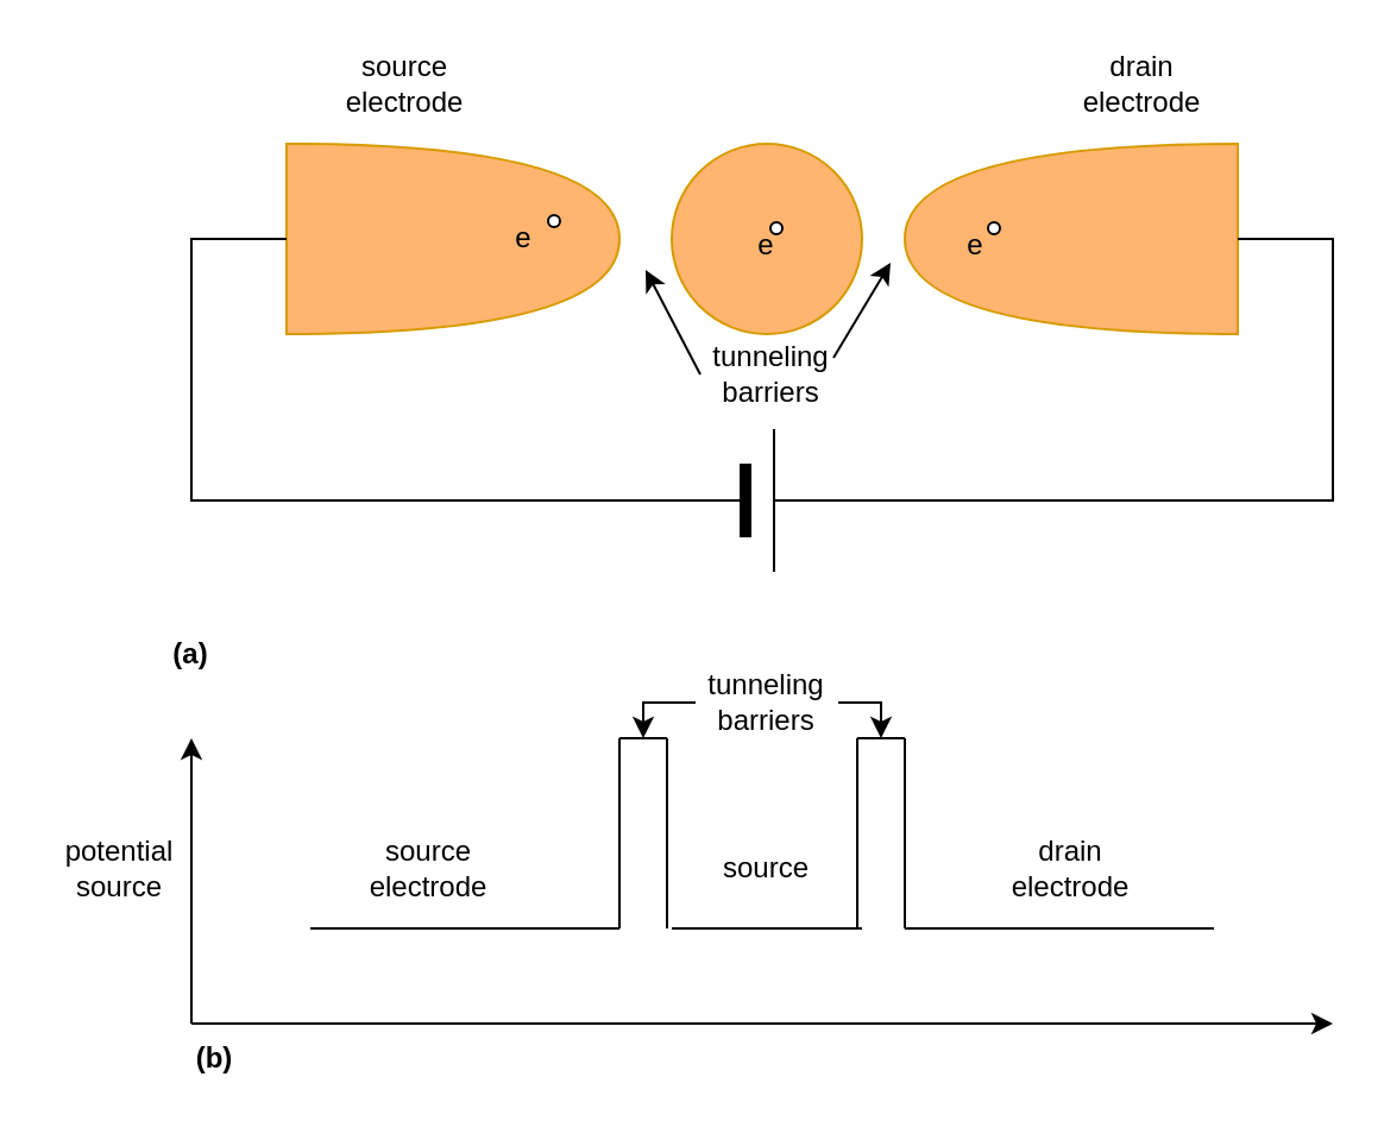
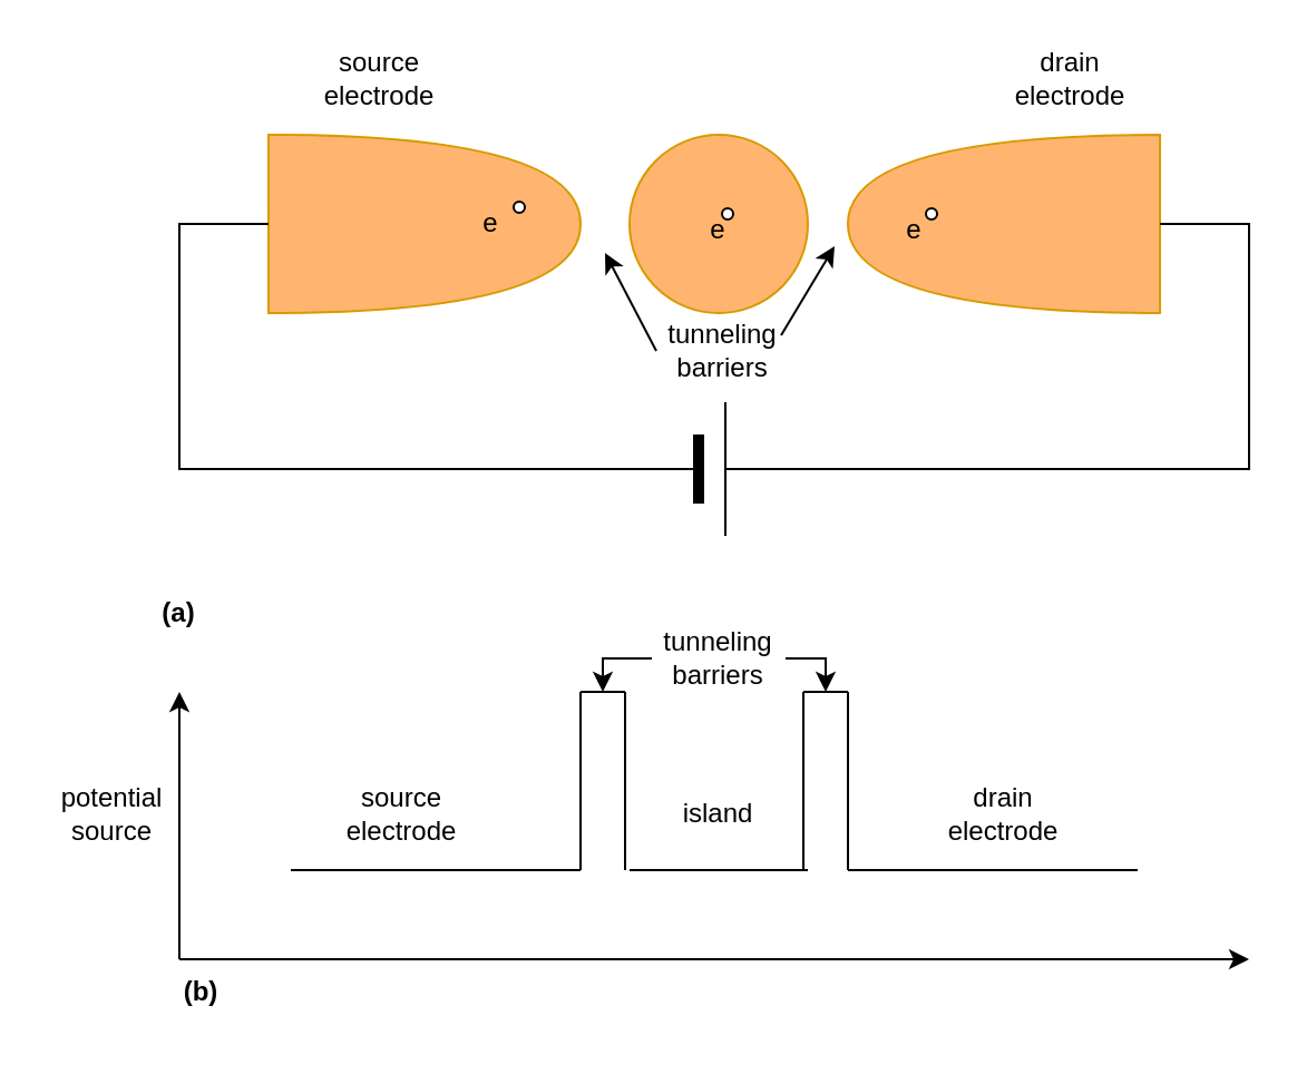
- <mxCell id="35" value="source" style="text;html=1;strokeColor=none;fillColor=none;align=center;verticalAlign=middle;whiteSpace=wrap;rounded=0;" vertex="1" parent="1"><mxGeometry x="292" y="350" width="60" height="30" as="geometry" /></mxCell>
+ <mxCell id="35" value="island" style="text;html=1;strokeColor=none;fillColor=none;align=center;verticalAlign=middle;whiteSpace=wrap;rounded=0;" vertex="1" parent="1"><mxGeometry x="292" y="350" width="60" height="30" as="geometry" /></mxCell>
